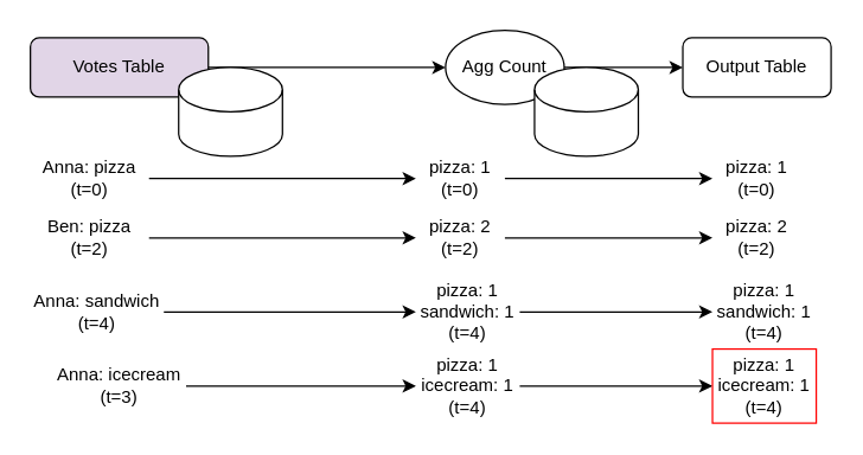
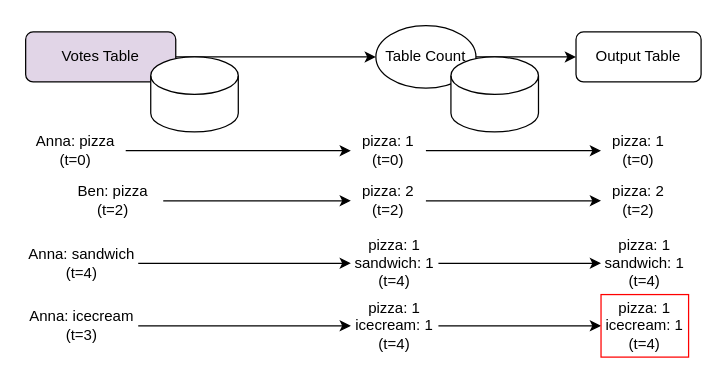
- <mxCell id="5" value="&lt;font&gt;Agg Count&lt;/font&gt;" style="ellipse;whiteSpace=wrap;html=1;strokeColor=#000000;fontColor=#000000;" parent="1" vertex="1"><mxGeometry x="300" y="20" width="80" height="50" as="geometry" /></mxCell>
+ <mxCell id="5" value="&lt;font&gt;Table Count&lt;/font&gt;" style="ellipse;whiteSpace=wrap;html=1;strokeColor=#000000;fontColor=#000000;" parent="1" vertex="1"><mxGeometry x="300" y="20" width="80" height="50" as="geometry" /></mxCell>
- <mxCell id="14" value="Ben: pizza&lt;div&gt;(t=2)&lt;/div&gt;" style="text;html=1;align=center;verticalAlign=middle;whiteSpace=wrap;rounded=0;fontColor=#000000;" parent="1" vertex="1"><mxGeometry x="20" y="145" width="80" height="30" as="geometry" /></mxCell>
+ <mxCell id="14" value="Ben: pizza&lt;div&gt;(t=2)&lt;/div&gt;" style="text;html=1;align=center;verticalAlign=middle;whiteSpace=wrap;rounded=0;fontColor=#000000;" parent="1" vertex="1"><mxGeometry x="50" y="145" width="80" height="30" as="geometry" /></mxCell>
- <mxCell id="25" value="Anna: icecream&lt;div&gt;(t=3)&lt;/div&gt;" style="text;html=1;align=center;verticalAlign=middle;whiteSpace=wrap;rounded=0;fontColor=#000000;" parent="1" vertex="1"><mxGeometry x="35" y="245" width="90" height="30" as="geometry" /></mxCell>
+ <mxCell id="25" value="Anna: icecream&lt;div&gt;(t=3)&lt;/div&gt;" style="text;html=1;align=center;verticalAlign=middle;whiteSpace=wrap;rounded=0;fontColor=#000000;" parent="1" vertex="1"><mxGeometry x="20" y="245" width="90" height="30" as="geometry" /></mxCell>
